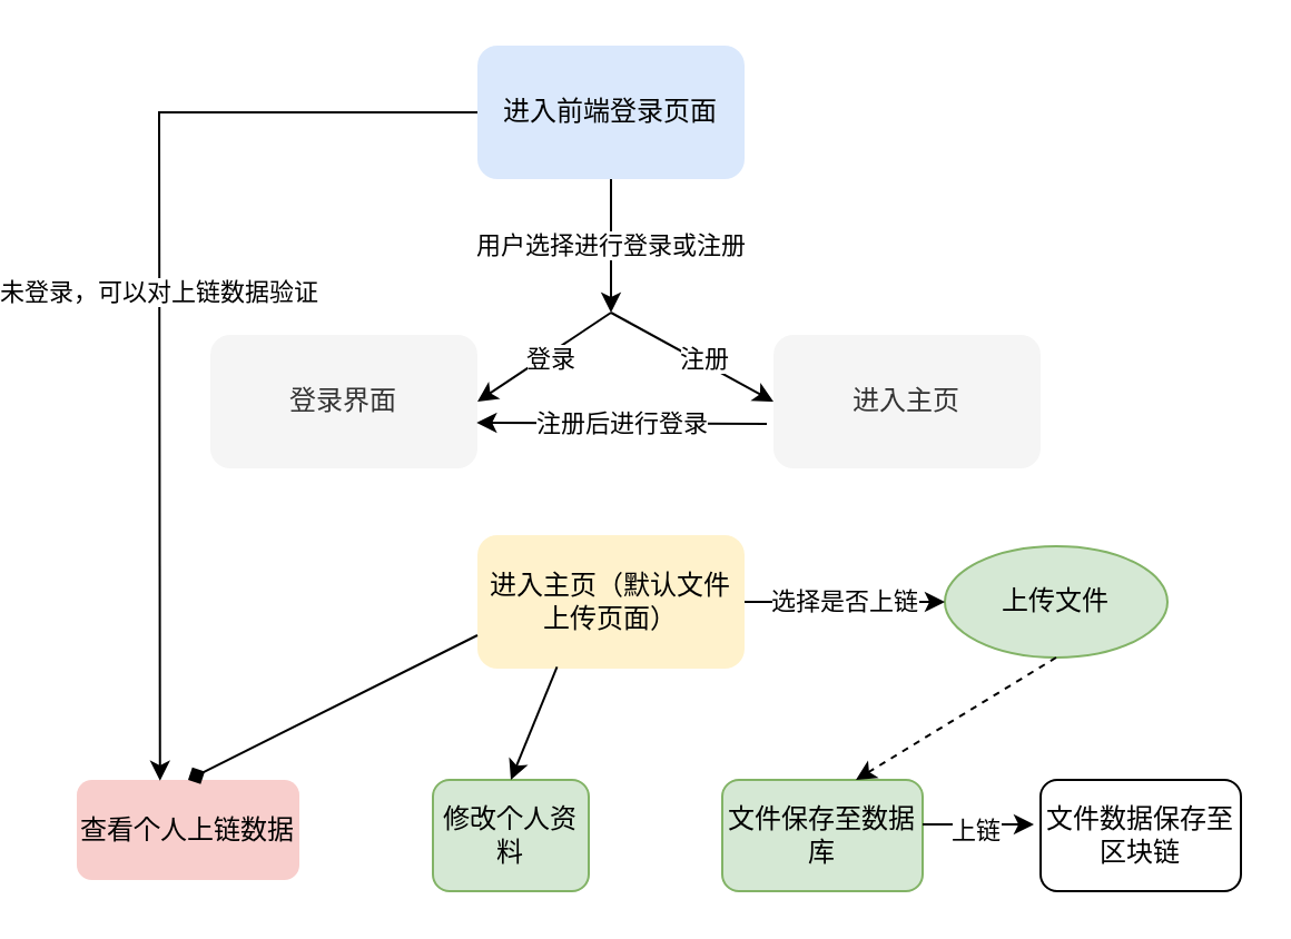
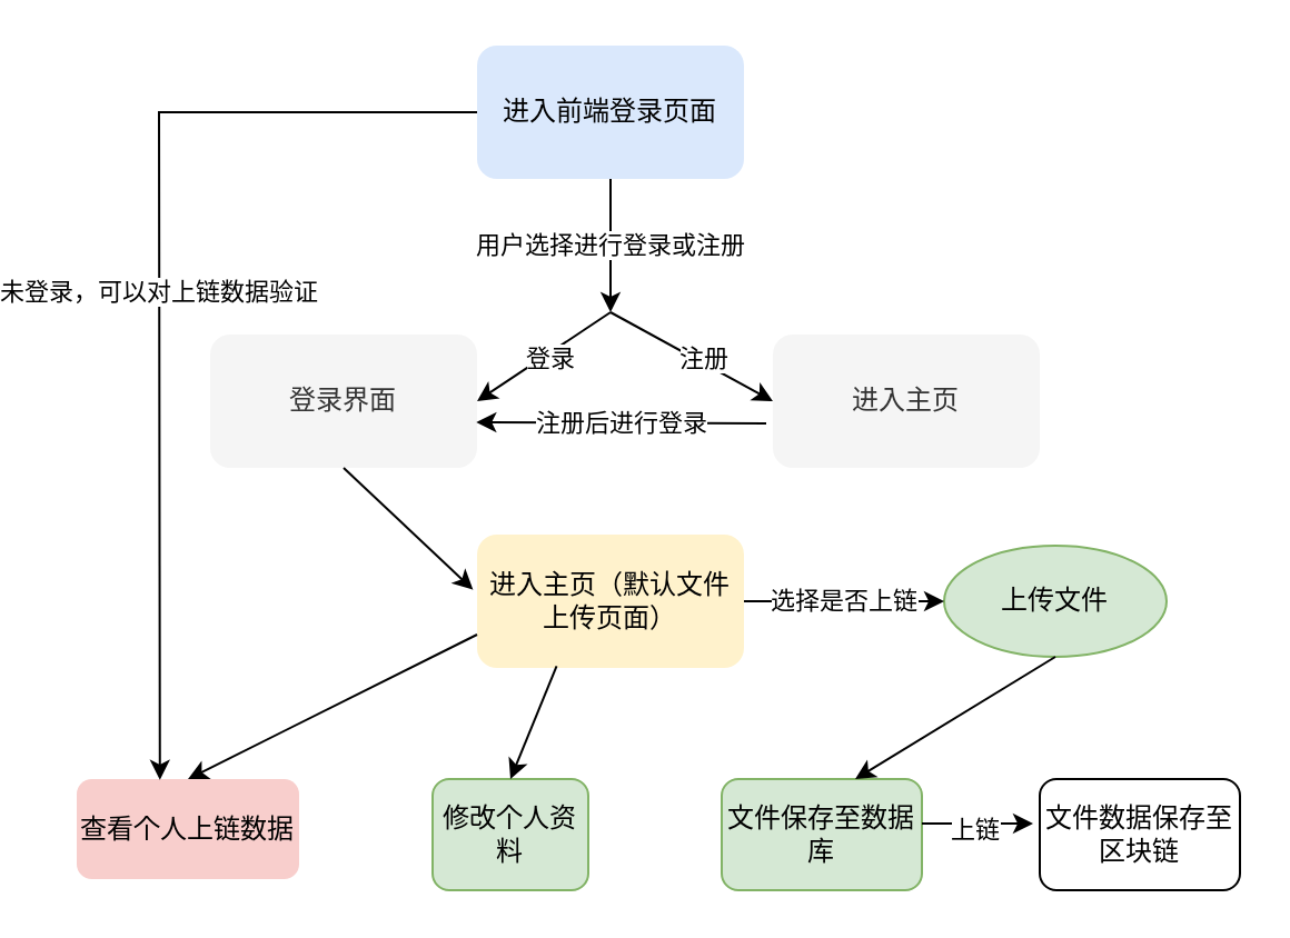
+ <mxCell id="12" value="" style="endArrow=classic;html=1;rounded=0;entryX=-0.015;entryY=0.414;entryDx=0;entryDy=0;entryPerimeter=0;exitX=0.5;exitY=1;exitDx=0;exitDy=0;" edge="1" parent="1" source="3" target="11"><mxGeometry width="50" height="50" relative="1" as="geometry"><mxPoint x="220" y="310" as="sourcePoint" /><mxPoint x="270" y="260" as="targetPoint" /></mxGeometry></mxCell>
- <mxCell id="19" value="" style="endArrow=classic;html=1;rounded=0;entryX=0.667;entryY=0;entryDx=0;entryDy=0;entryPerimeter=0;exitX=0.5;exitY=1;exitDx=0;exitDy=0;dashed=1;" edge="1" parent="1" source="15" target="18"><mxGeometry width="50" height="50" relative="1" as="geometry"><mxPoint x="300" y="290" as="sourcePoint" /><mxPoint x="350" y="240" as="targetPoint" /></mxGeometry></mxCell>
+ <mxCell id="19" value="" style="endArrow=classic;html=1;rounded=0;entryX=0.667;entryY=0;entryDx=0;entryDy=0;entryPerimeter=0;exitX=0.5;exitY=1;exitDx=0;exitDy=0;" edge="1" parent="1" source="15" target="18"><mxGeometry width="50" height="50" relative="1" as="geometry"><mxPoint x="300" y="290" as="sourcePoint" /><mxPoint x="350" y="240" as="targetPoint" /></mxGeometry></mxCell>
- <mxCell id="23" value="" style="endArrow=diamond;html=1;rounded=0;exitX=0;exitY=0.75;exitDx=0;exitDy=0;entryX=0.5;entryY=0;entryDx=0;entryDy=0;" edge="1" parent="1" source="11" target="22"><mxGeometry width="50" height="50" relative="1" as="geometry"><mxPoint x="230" y="230" as="sourcePoint" /><mxPoint x="280" y="180" as="targetPoint" /></mxGeometry></mxCell>
+ <mxCell id="23" value="" style="endArrow=classic;html=1;rounded=0;exitX=0;exitY=0.75;exitDx=0;exitDy=0;entryX=0.5;entryY=0;entryDx=0;entryDy=0;" edge="1" parent="1" source="11" target="22"><mxGeometry width="50" height="50" relative="1" as="geometry"><mxPoint x="230" y="230" as="sourcePoint" /><mxPoint x="280" y="180" as="targetPoint" /></mxGeometry></mxCell>
